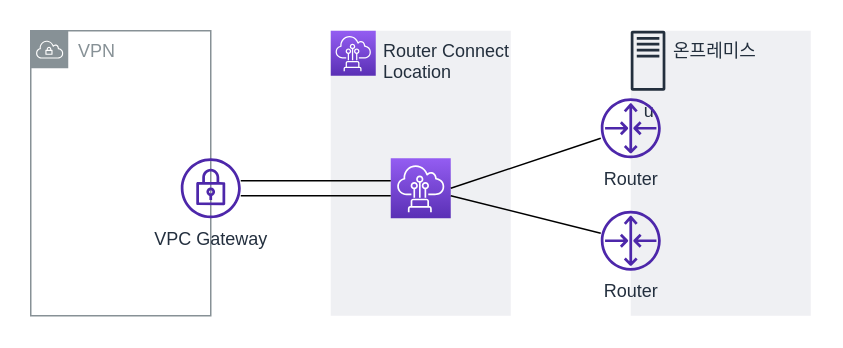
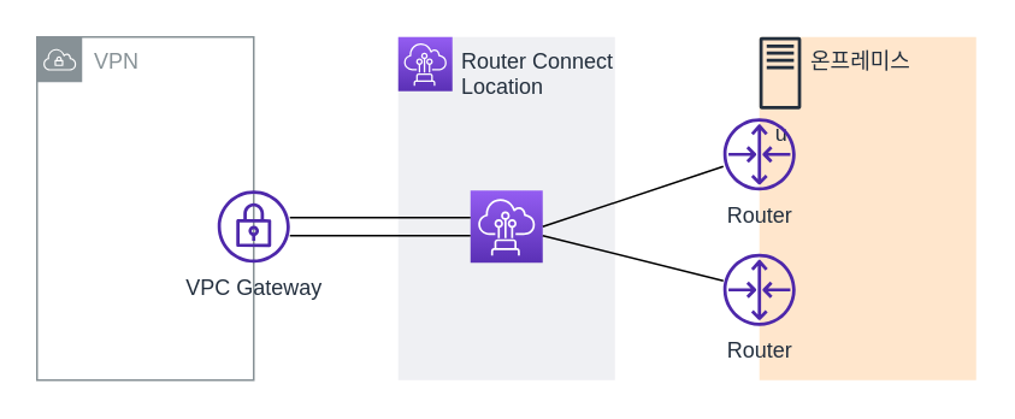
- <mxCell id="5" value="        온프레미스&#10;" style="fillColor=#EFF0F3;strokeColor=none;dashed=0;verticalAlign=top;fontStyle=0;fontColor=#232F3D;align=left;" vertex="1" parent="1"><mxGeometry x="420" y="20" width="120" height="190" as="geometry" /></mxCell>
+ <mxCell id="5" value="        온프레미스&#10;" style="fillColor=#ffe6cc;strokeColor=none;dashed=0;verticalAlign=top;fontStyle=0;fontColor=#232F3D;align=left;" vertex="1" parent="1"><mxGeometry x="420" y="20" width="120" height="190" as="geometry" /></mxCell>
